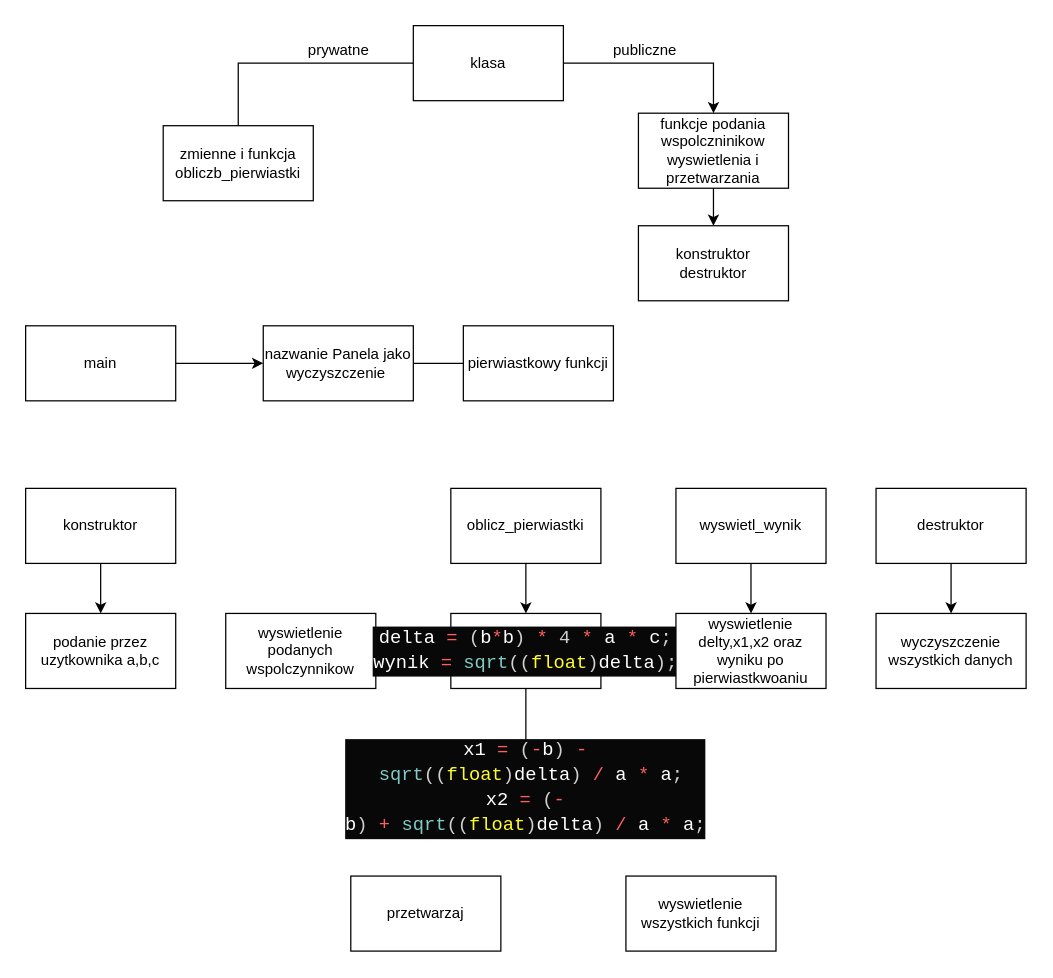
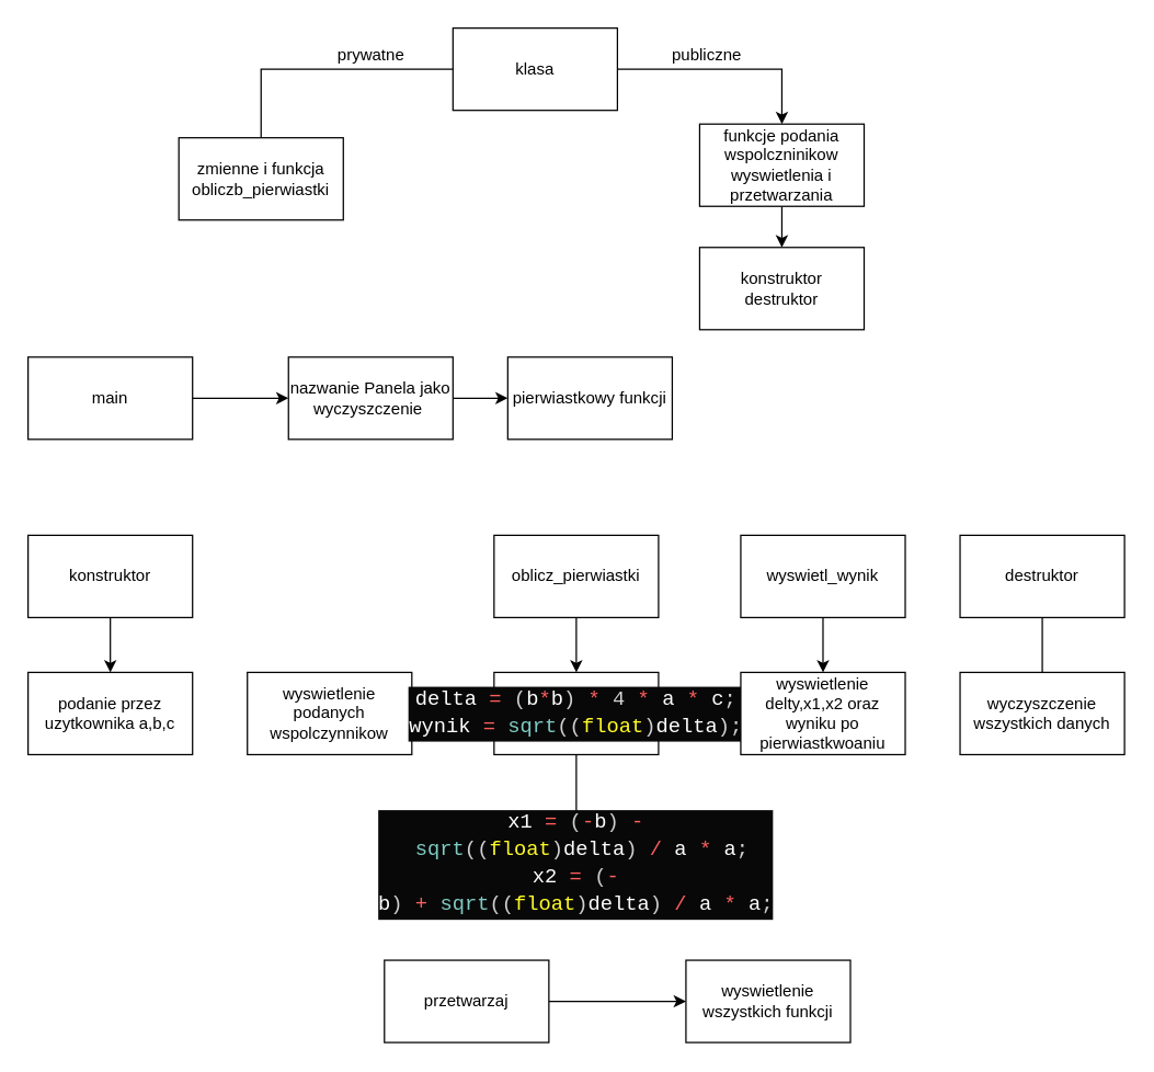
- <mxCell id="13" style="edgeStyle=orthogonalEdgeStyle;rounded=0;orthogonalLoop=1;jettySize=auto;html=1;exitX=1;exitY=0.5;exitDx=0;exitDy=0;entryX=0;entryY=0.5;entryDx=0;entryDy=0;endArrow=none;" edge="1" parent="1" source="14" target="15"><mxGeometry relative="1" as="geometry" /></mxCell>
+ <mxCell id="13" style="edgeStyle=orthogonalEdgeStyle;rounded=0;orthogonalLoop=1;jettySize=auto;html=1;exitX=1;exitY=0.5;exitDx=0;exitDy=0;entryX=0;entryY=0.5;entryDx=0;entryDy=0;" edge="1" parent="1" source="14" target="15"><mxGeometry relative="1" as="geometry" /></mxCell>
- <mxCell id="27" style="edgeStyle=orthogonalEdgeStyle;rounded=0;orthogonalLoop=1;jettySize=auto;html=1;exitX=0.5;exitY=1;exitDx=0;exitDy=0;entryX=0.5;entryY=0;entryDx=0;entryDy=0;" edge="1" parent="1" source="28" target="29"><mxGeometry relative="1" as="geometry" /></mxCell>
+ <mxCell id="27" style="edgeStyle=orthogonalEdgeStyle;rounded=0;orthogonalLoop=1;jettySize=auto;html=1;exitX=0.5;exitY=1;exitDx=0;exitDy=0;entryX=0.5;entryY=0;entryDx=0;entryDy=0;endArrow=none;" edge="1" parent="1" source="28" target="29"><mxGeometry relative="1" as="geometry" /></mxCell>
+ <mxCell id="31" style="edgeStyle=orthogonalEdgeStyle;rounded=0;orthogonalLoop=1;jettySize=auto;html=1;exitX=1;exitY=0.5;exitDx=0;exitDy=0;entryX=0;entryY=0.5;entryDx=0;entryDy=0;" edge="1" parent="1" source="32" target="33"><mxGeometry relative="1" as="geometry" /></mxCell>
